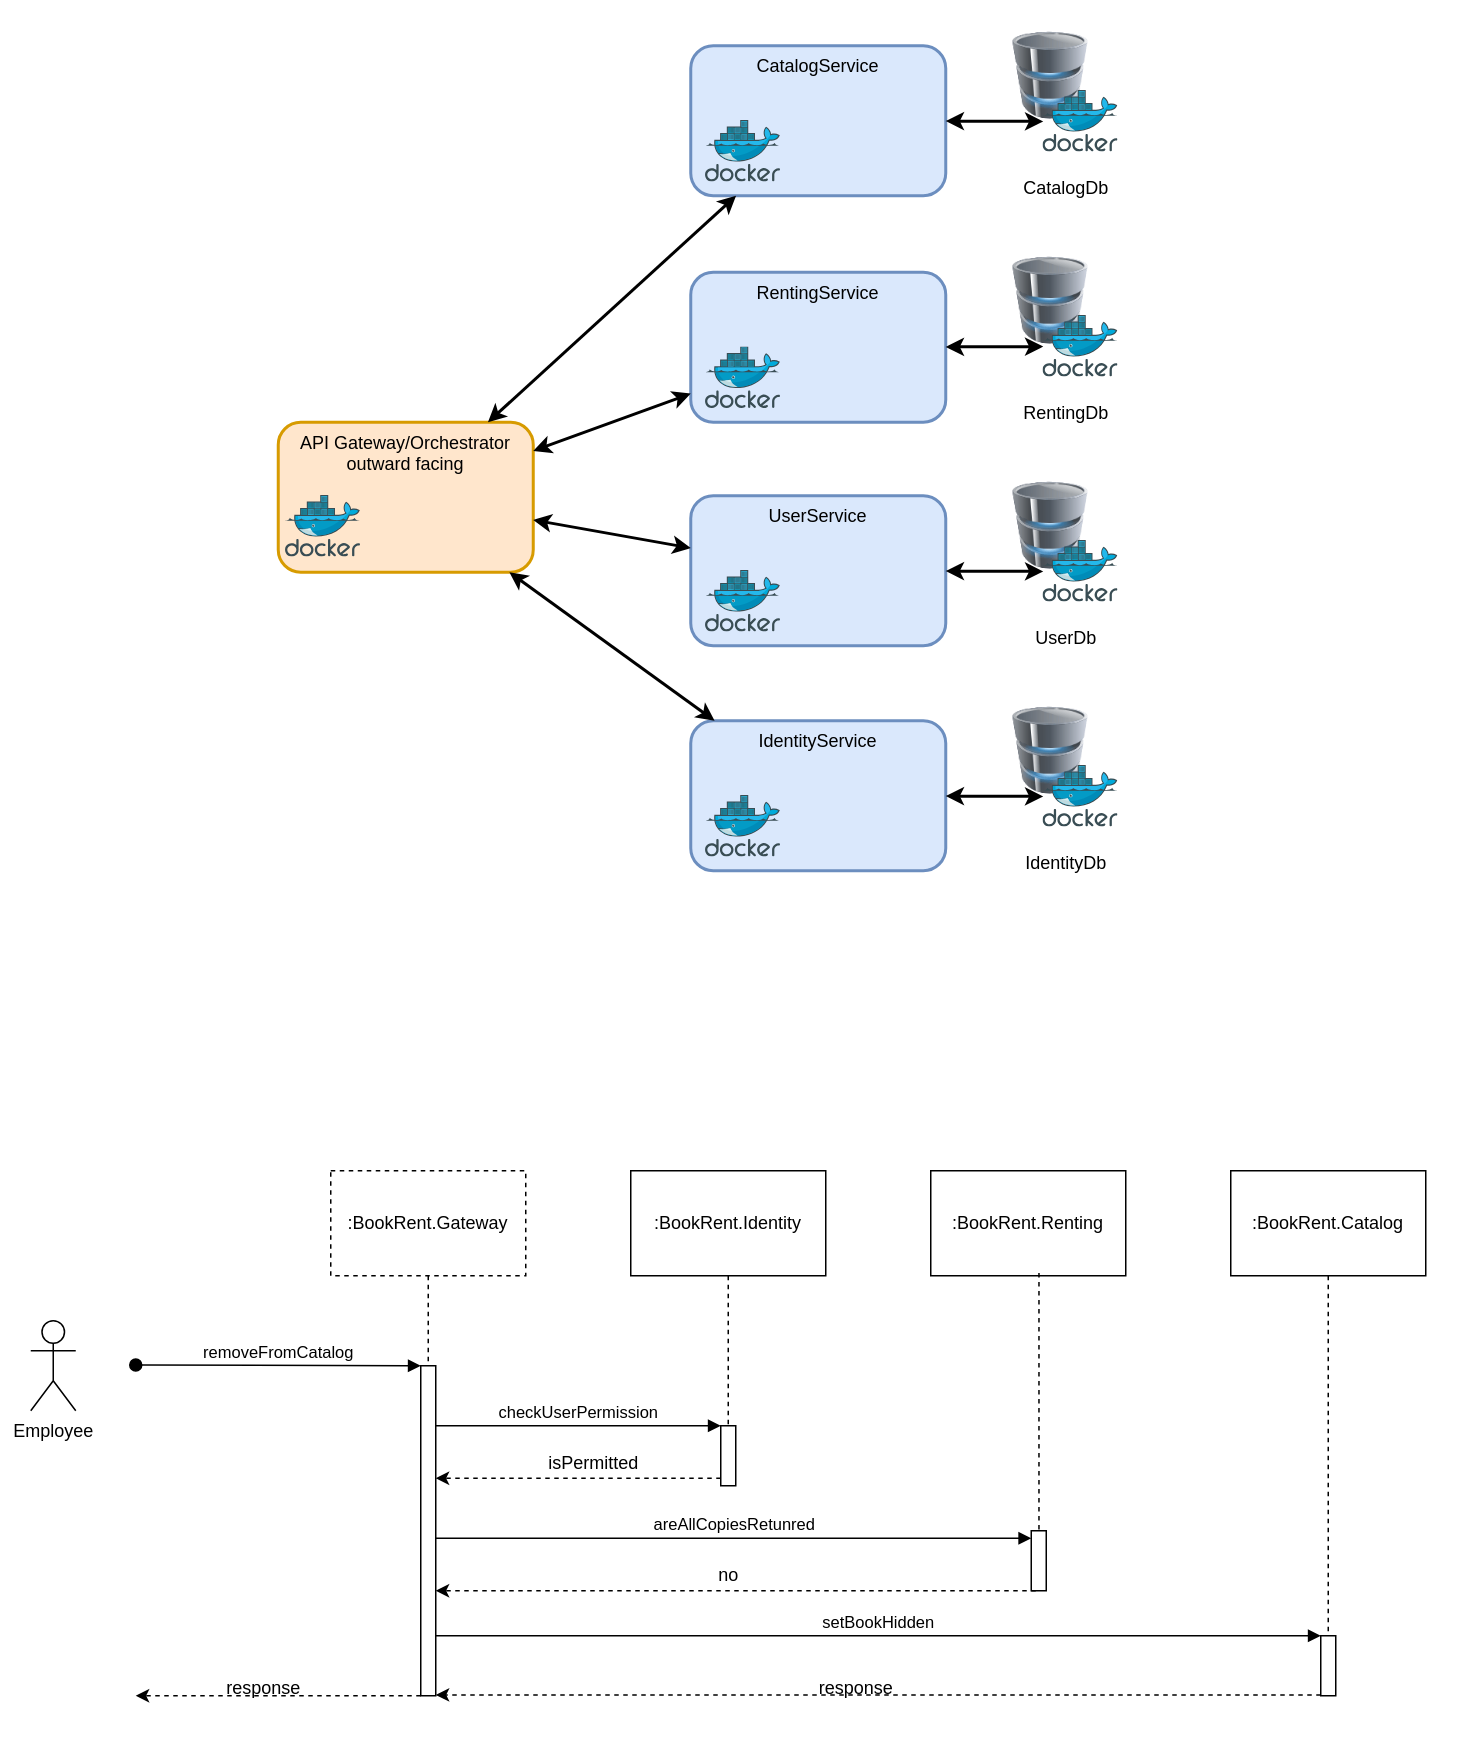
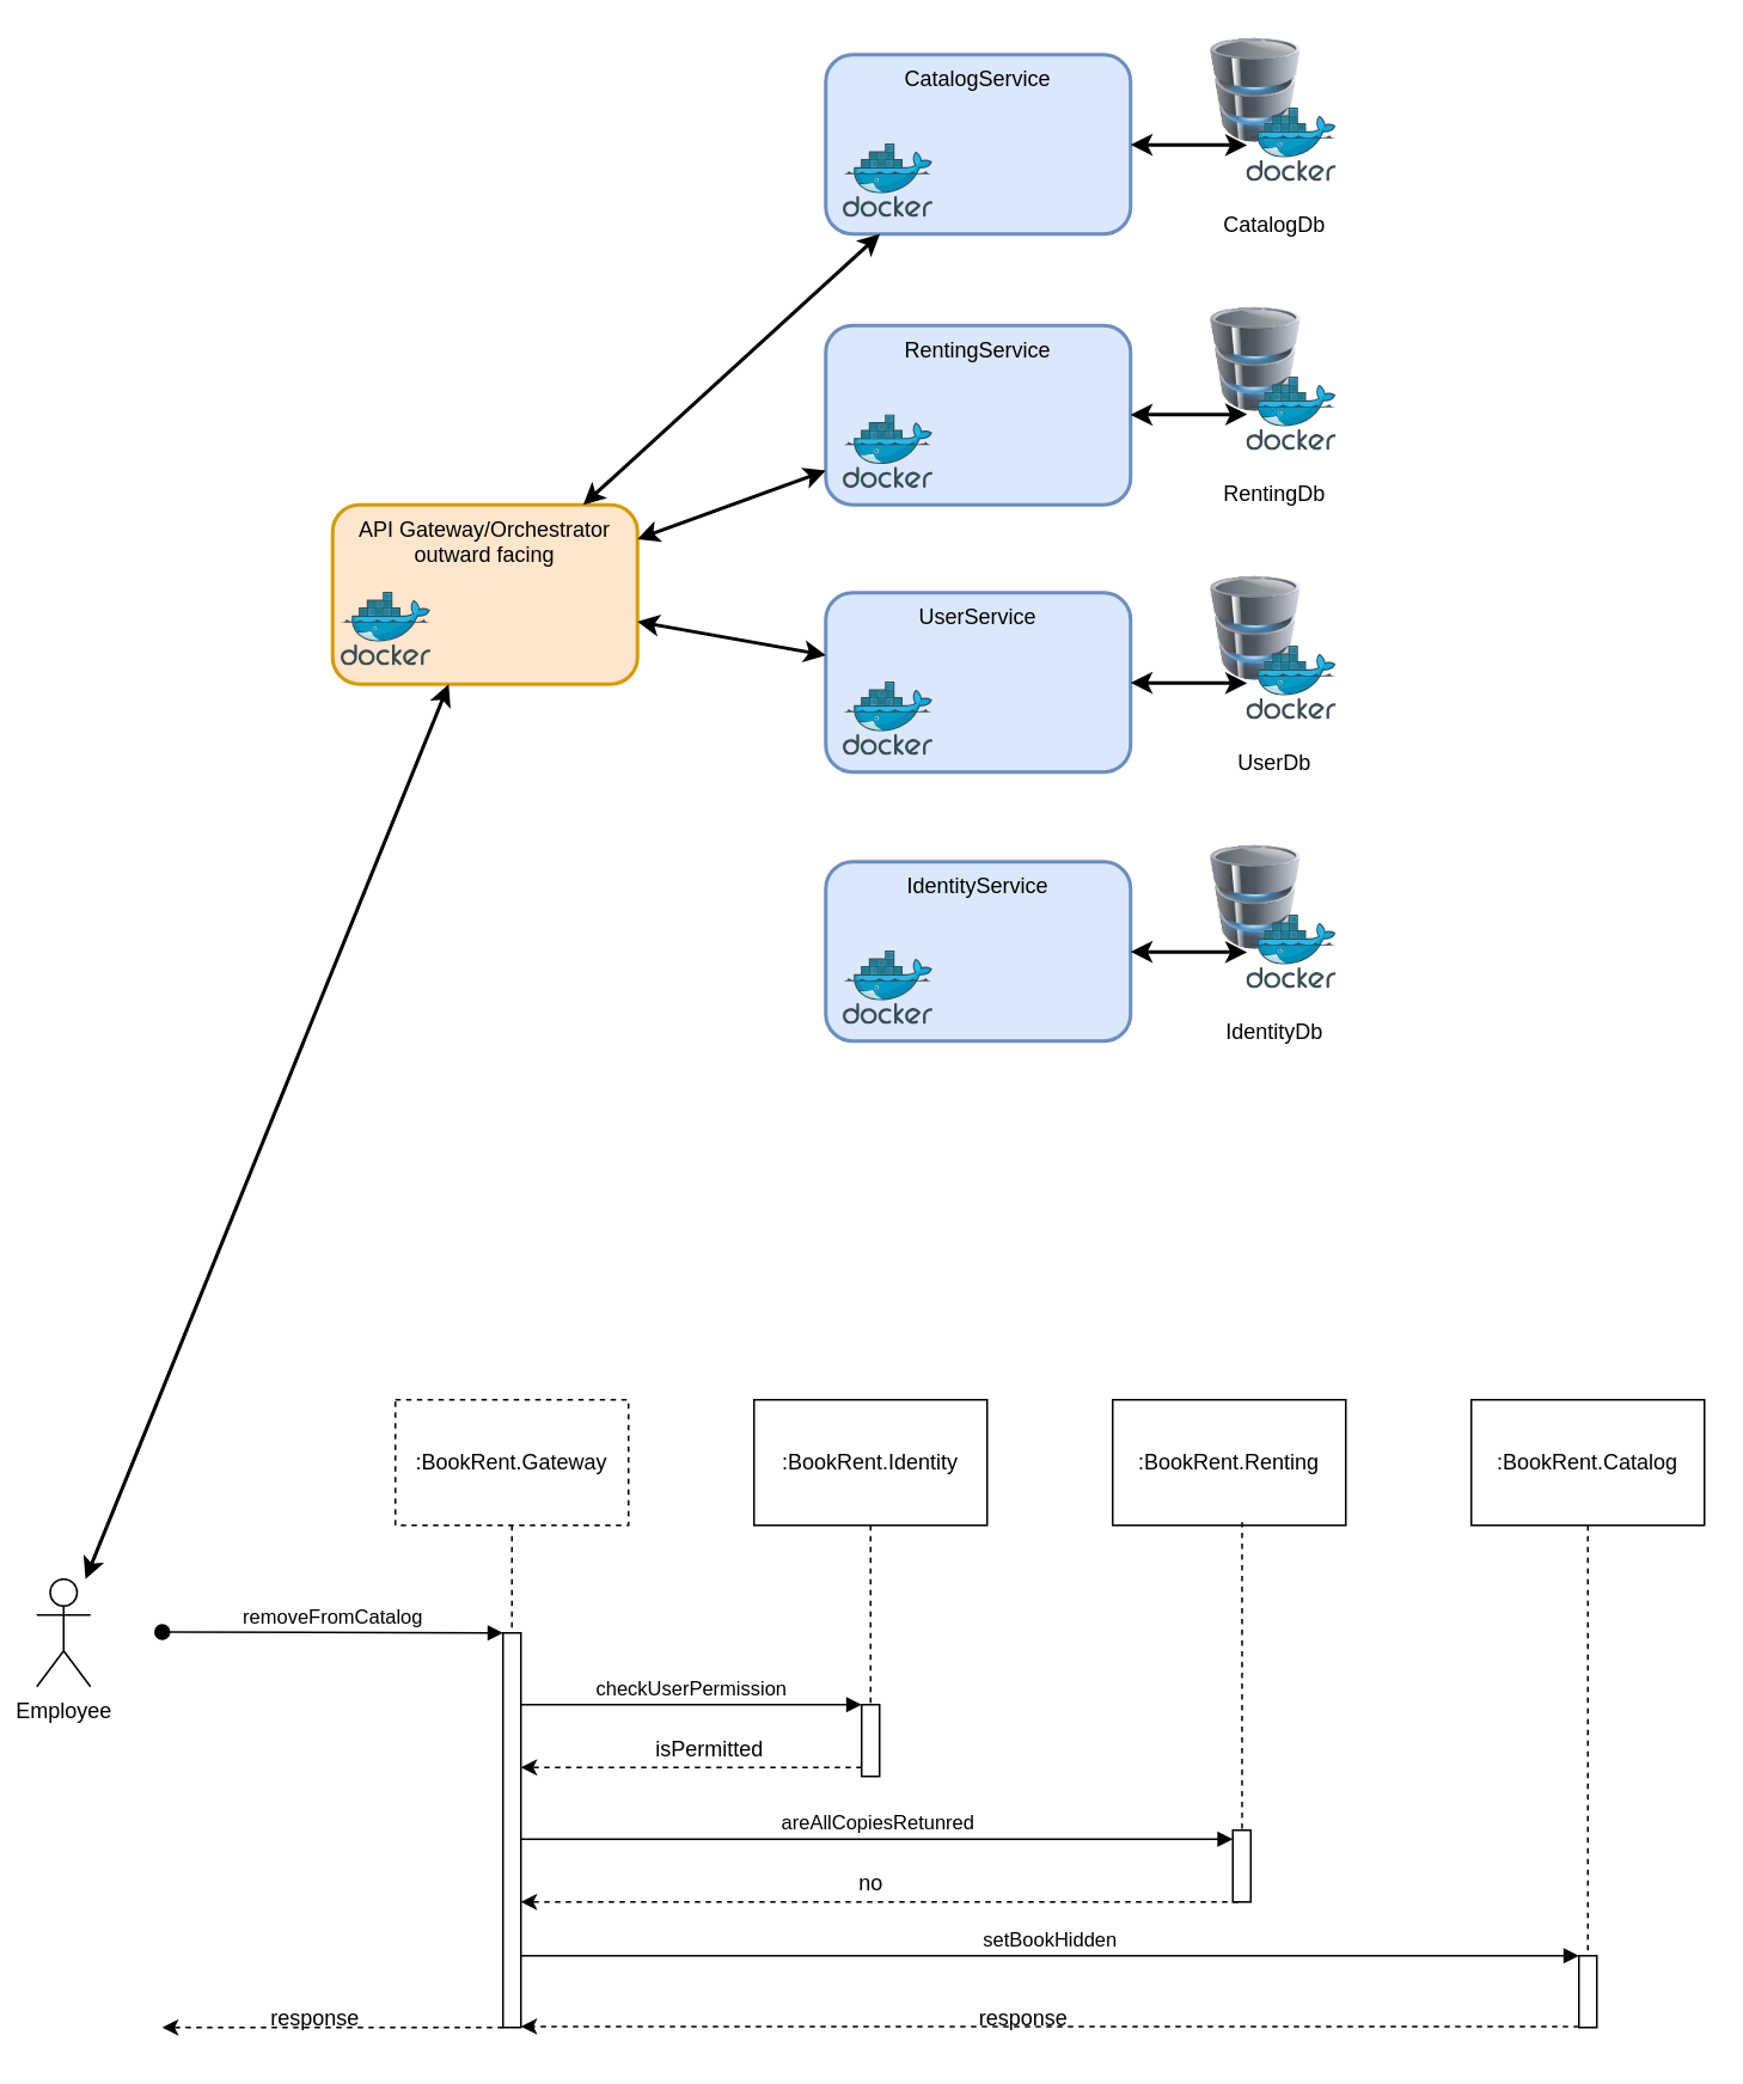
- <mxCell id="39" value="" style="endArrow=classic;startArrow=classic;html=1;rounded=0;strokeWidth=2;" edge="1" parent="1" source="2" target="14"><mxGeometry width="50" height="50" relative="1" as="geometry"><mxPoint x="570" y="551" as="sourcePoint" /><mxPoint x="735" y="400" as="targetPoint" /></mxGeometry></mxCell>
+ <mxCell id="39" value="" style="endArrow=classic;startArrow=classic;html=1;rounded=0;strokeWidth=2;" edge="1" parent="1" source="2" target="44"><mxGeometry width="50" height="50" relative="1" as="geometry"><mxPoint x="570" y="551" as="sourcePoint" /><mxPoint x="735" y="400" as="targetPoint" /></mxGeometry></mxCell>
